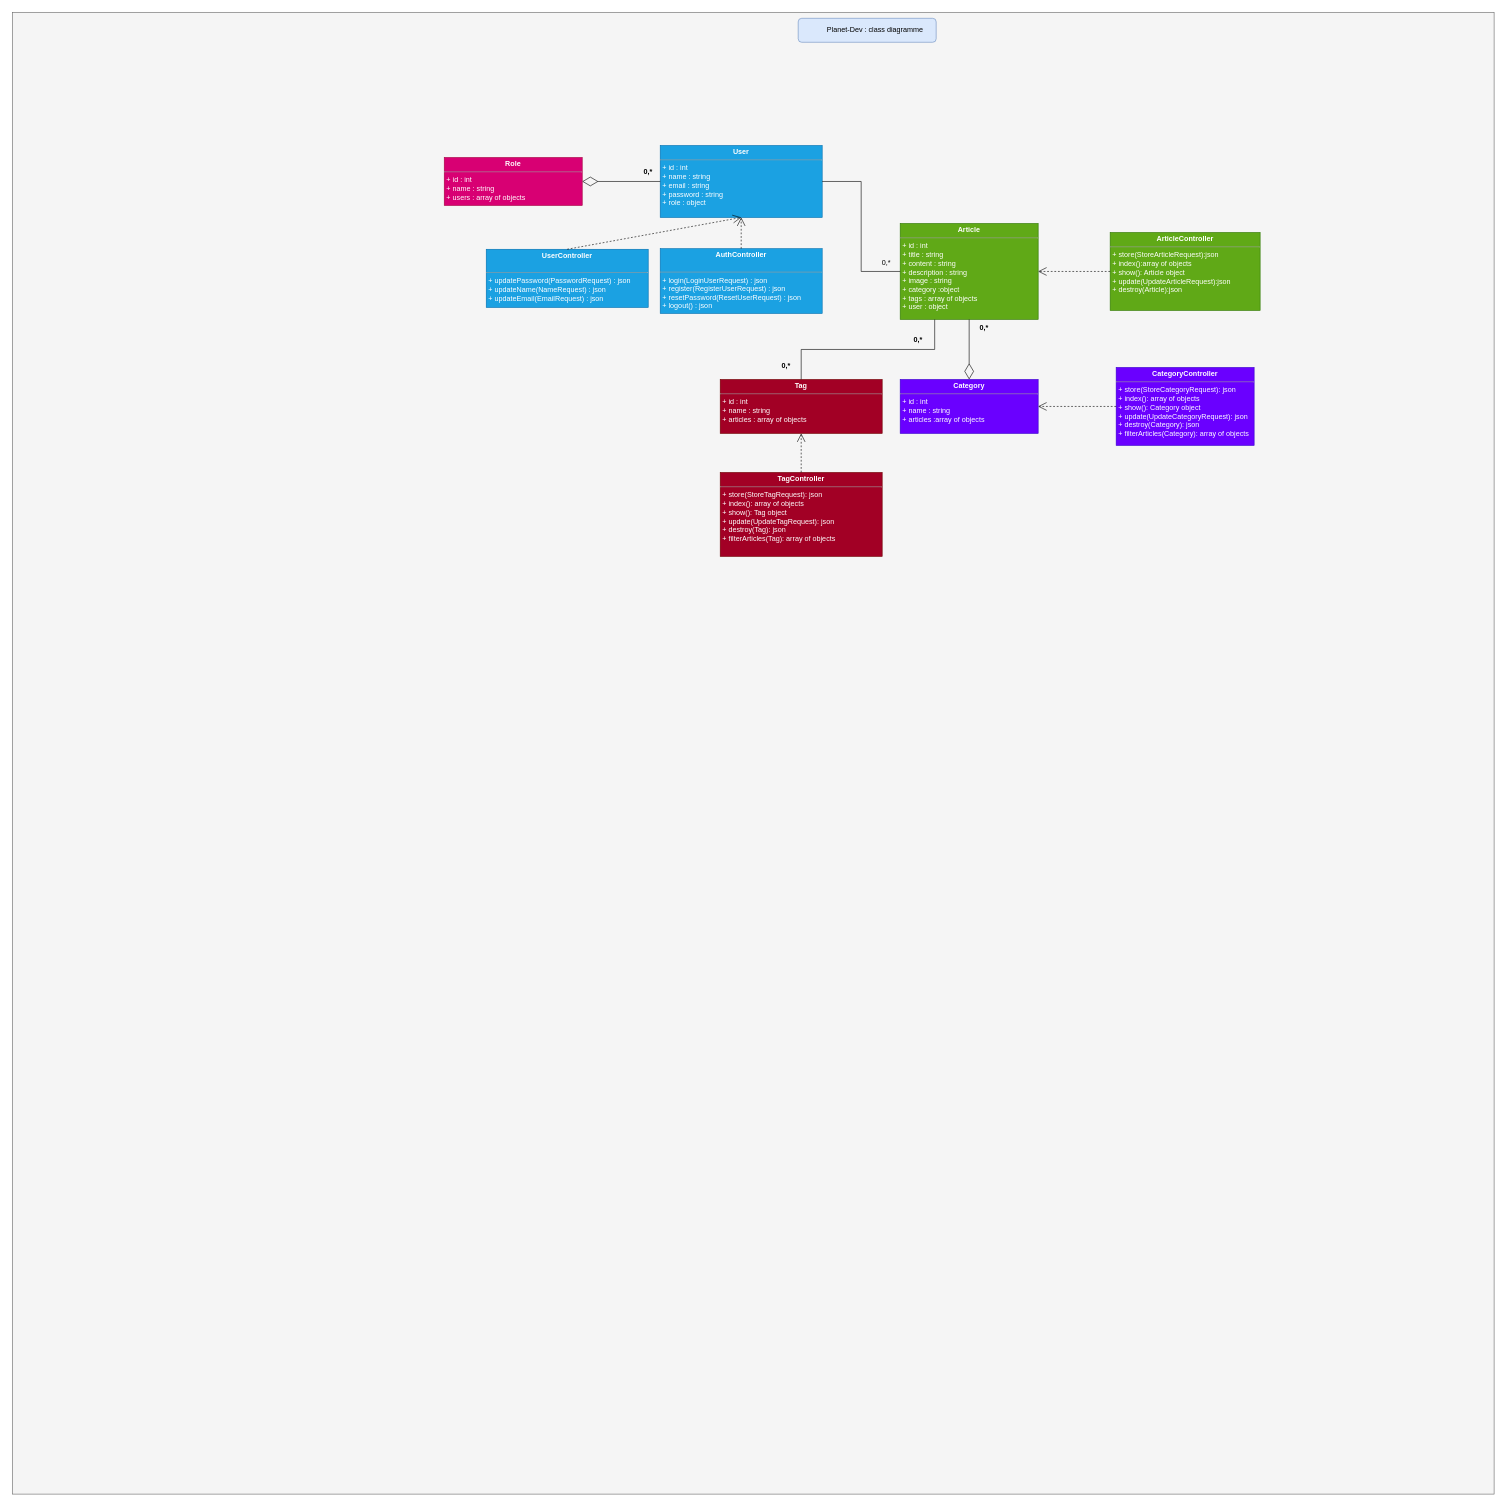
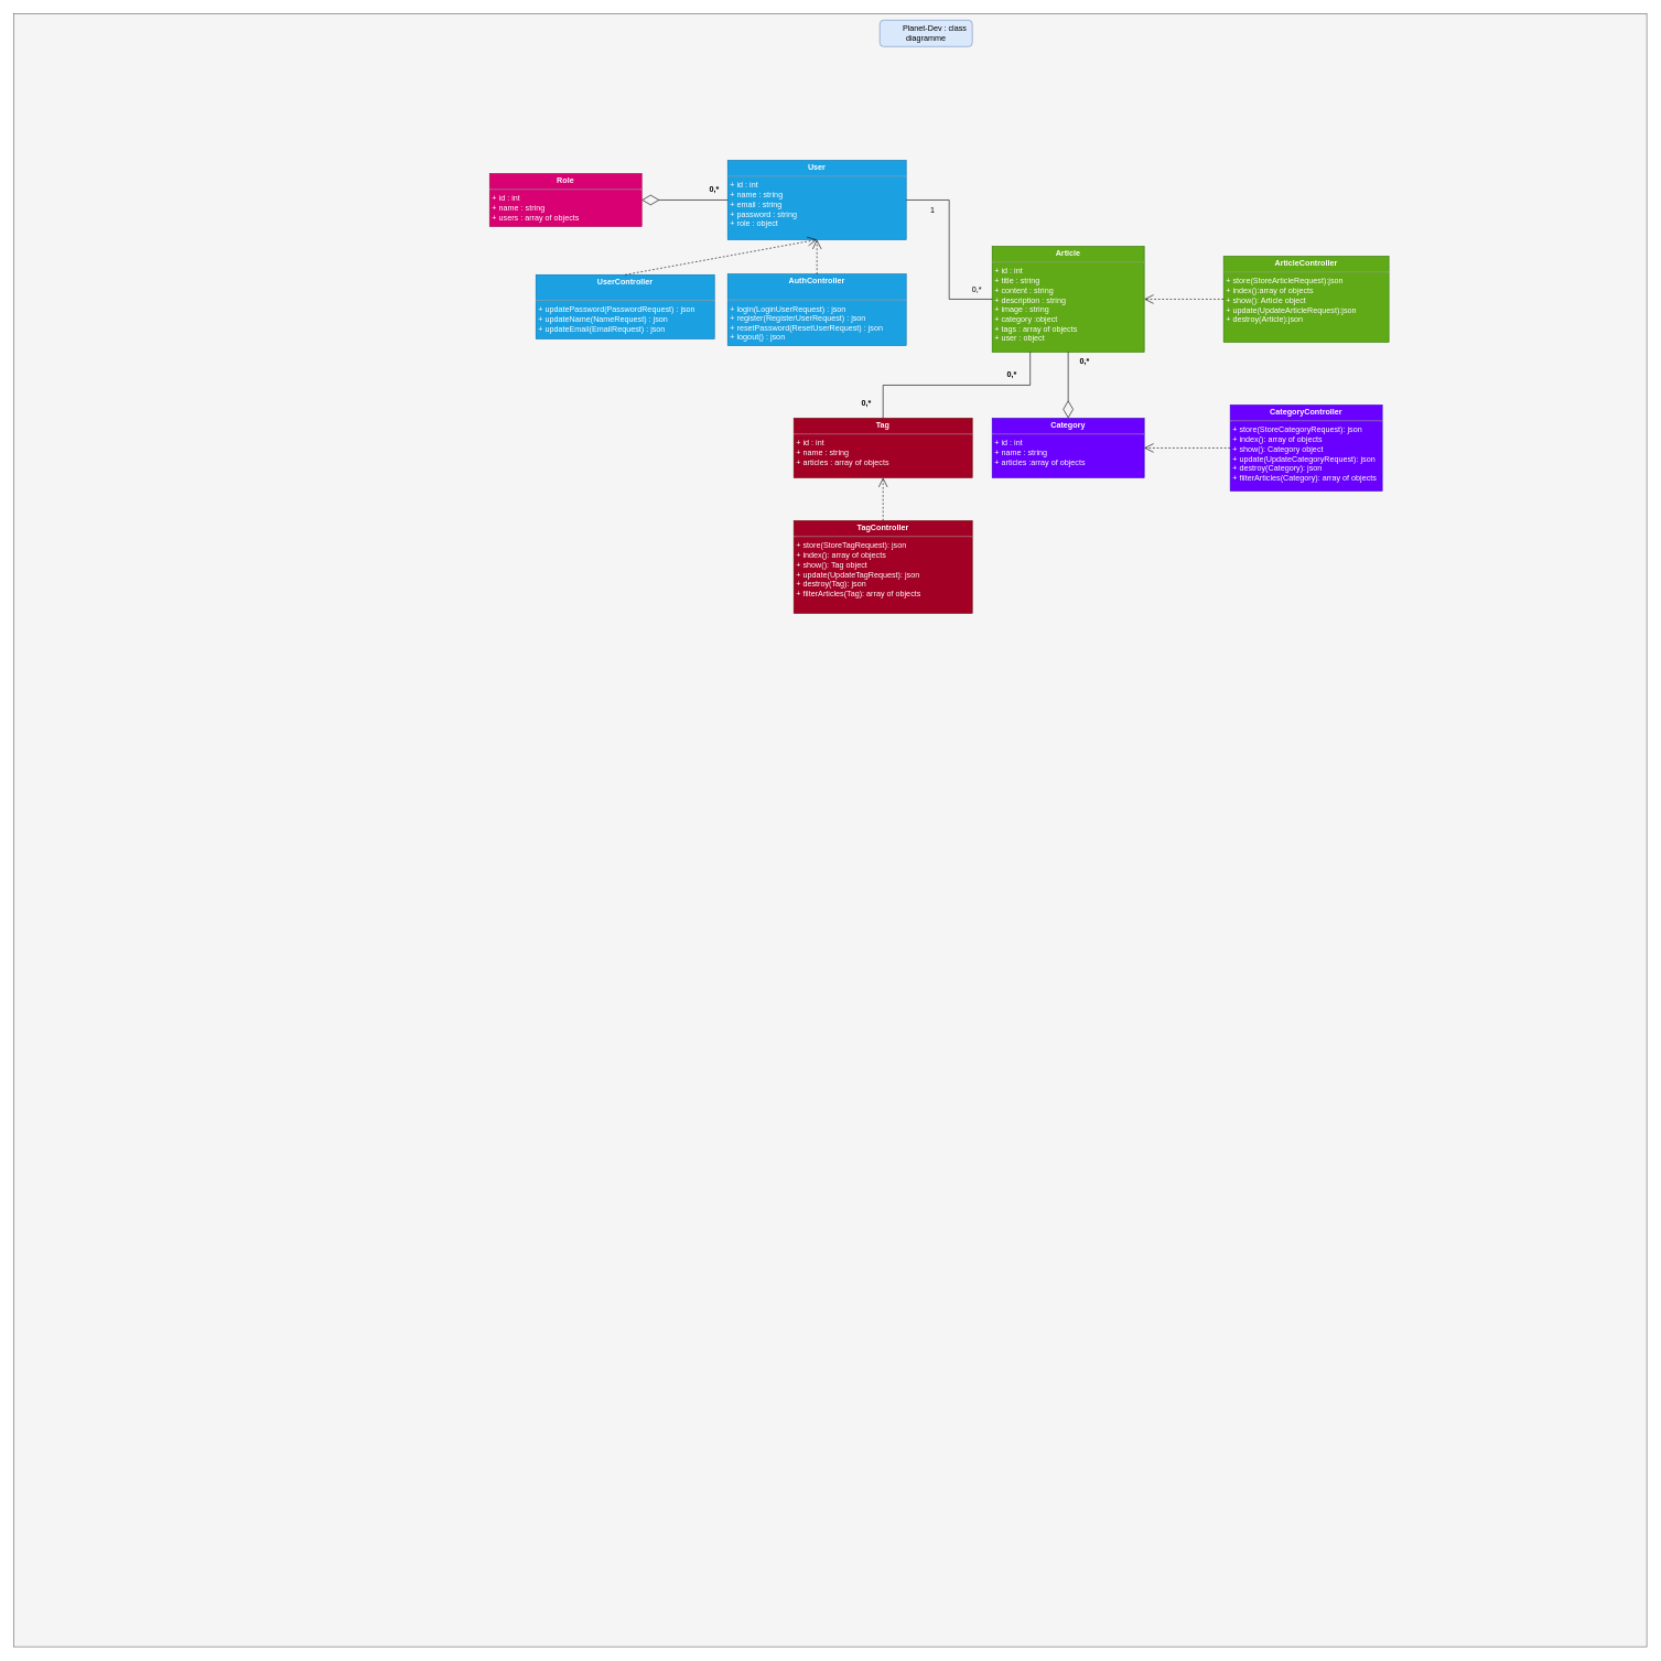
- <mxCell id="3" value="&lt;span style=&quot;white-space: pre;&quot;&gt;&#09;&lt;/span&gt;Planet-Dev : class diagramme" style="rounded=1;whiteSpace=wrap;html=1;fillColor=#dae8fc;strokeColor=#6c8ebf;" vertex="1" parent="1"><mxGeometry x="1330" y="30" width="230" height="40" as="geometry" /></mxCell>
+ <mxCell id="3" value="&lt;span style=&quot;white-space: pre;&quot;&gt;&#09;&lt;/span&gt;Planet-Dev : class diagramme" style="rounded=1;whiteSpace=wrap;html=1;fillColor=#dae8fc;strokeColor=#6c8ebf;" vertex="1" parent="1"><mxGeometry x="1330" y="30" width="140" height="40" as="geometry" /></mxCell>
+ <mxCell id="20" value="1" style="text;html=1;strokeColor=none;fillColor=none;align=center;verticalAlign=middle;whiteSpace=wrap;rounded=0;" vertex="1" parent="4"><mxGeometry x="640" y="60" width="60" height="30" as="geometry" /></mxCell>
